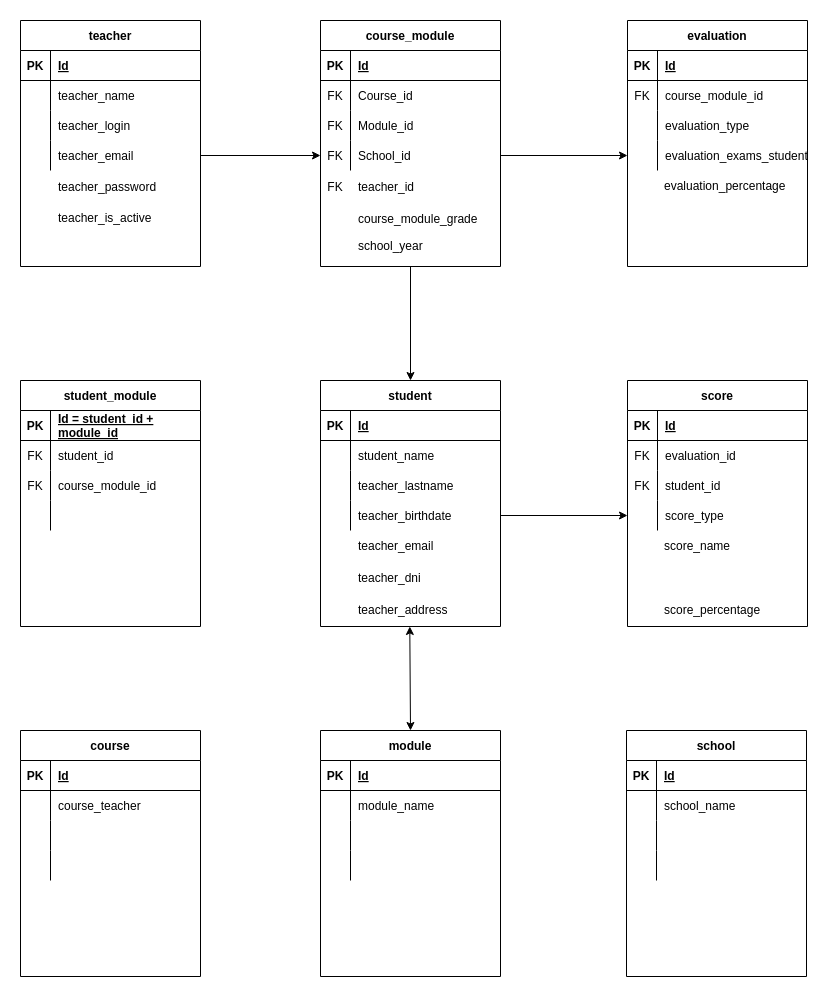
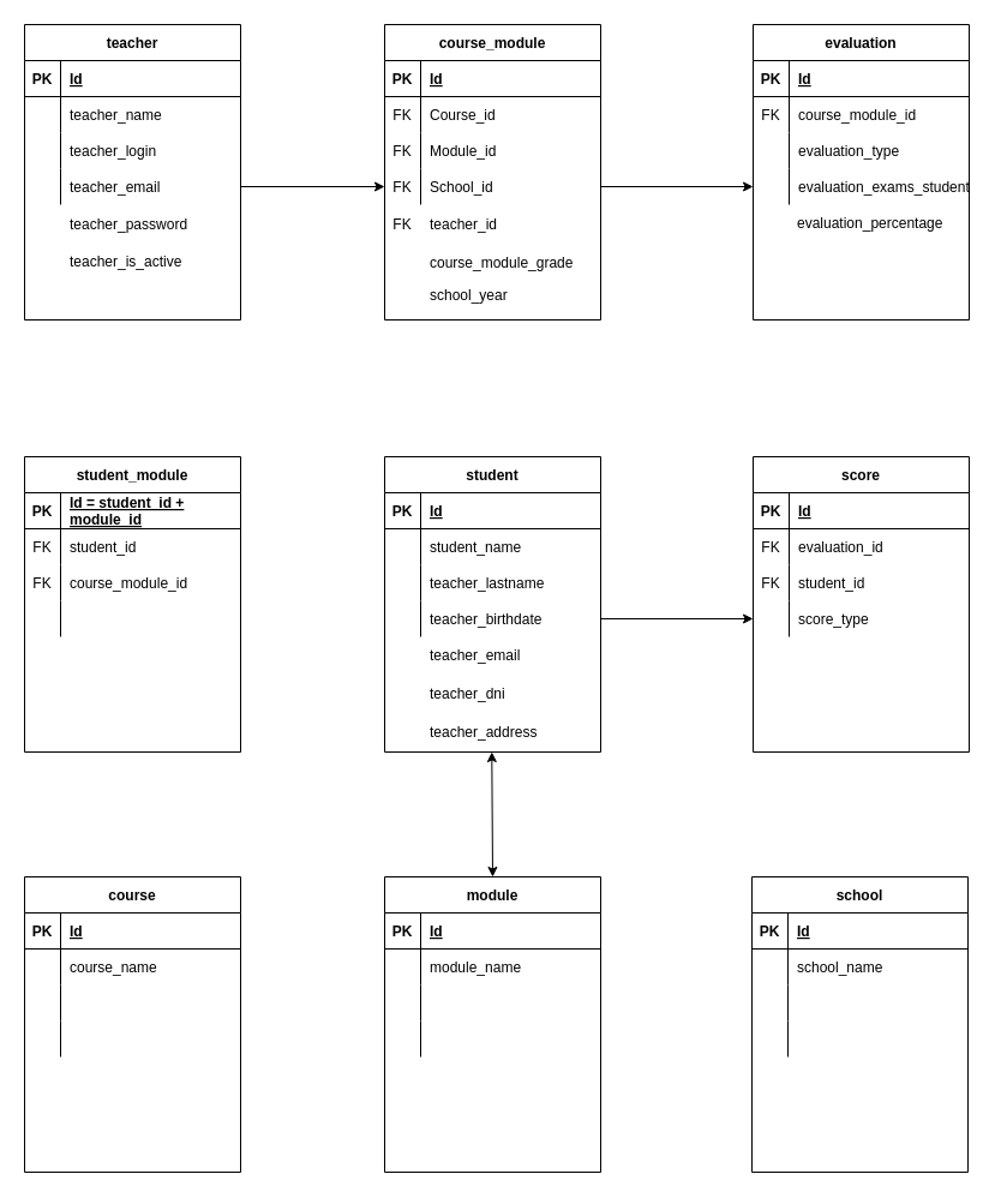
- <mxCell id="2" style="edgeStyle=orthogonalEdgeStyle;rounded=0;orthogonalLoop=1;jettySize=auto;html=1;exitX=0.5;exitY=1;exitDx=0;exitDy=0;entryX=0.5;entryY=0;entryDx=0;entryDy=0;" parent="1" source="3" target="41" edge="1"><mxGeometry relative="1" as="geometry" /></mxCell>
- <mxCell id="71" value="score_name" style="shape=partialRectangle;connectable=0;fillColor=none;top=0;left=0;bottom=0;right=0;align=left;spacingLeft=6;overflow=hidden;" parent="1" vertex="1"><mxGeometry x="656" y="530" width="150" height="30" as="geometry"><mxRectangle width="150" height="30" as="alternateBounds" /></mxGeometry></mxCell>
- <mxCell id="70" value="score_percentage" style="shape=partialRectangle;connectable=0;fillColor=none;top=0;left=0;bottom=0;right=0;align=left;spacingLeft=6;overflow=hidden;" parent="1" vertex="1"><mxGeometry x="656" y="594" width="150" height="30" as="geometry"><mxRectangle width="150" height="30" as="alternateBounds" /></mxGeometry></mxCell>
- <mxCell id="93" value="course_teacher" style="shape=partialRectangle;connectable=0;fillColor=none;top=0;left=0;bottom=0;right=0;align=left;spacingLeft=6;overflow=hidden;" parent="91" vertex="1"><mxGeometry x="30" width="150" height="30" as="geometry"><mxRectangle width="150" height="30" as="alternateBounds" /></mxGeometry></mxCell>
+ <mxCell id="93" value="course_name" style="shape=partialRectangle;connectable=0;fillColor=none;top=0;left=0;bottom=0;right=0;align=left;spacingLeft=6;overflow=hidden;" parent="91" vertex="1"><mxGeometry x="30" width="150" height="30" as="geometry"><mxRectangle width="150" height="30" as="alternateBounds" /></mxGeometry></mxCell>
